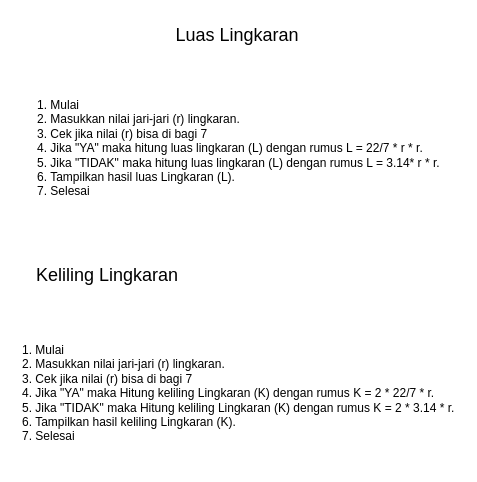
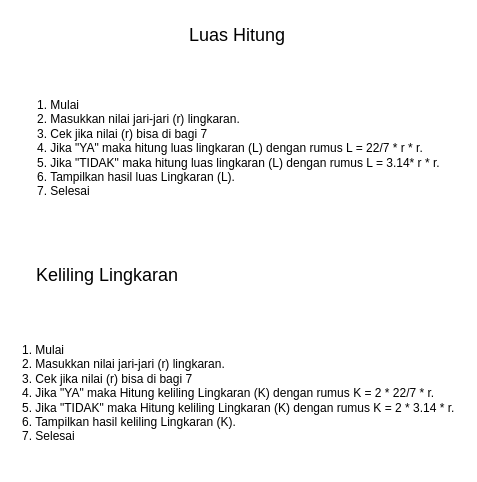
- <mxCell id="2" value="Luas Lingkaran" style="text;html=1;strokeColor=none;fillColor=none;align=center;verticalAlign=middle;whiteSpace=wrap;rounded=0;fontSize=18;" vertex="1" parent="1"><mxGeometry x="152" y="20" width="170" height="30" as="geometry" /></mxCell>
+ <mxCell id="2" value="Luas Hitung" style="text;html=1;strokeColor=none;fillColor=none;align=center;verticalAlign=middle;whiteSpace=wrap;rounded=0;fontSize=18;" vertex="1" parent="1"><mxGeometry x="152" y="20" width="170" height="30" as="geometry" /></mxCell>
